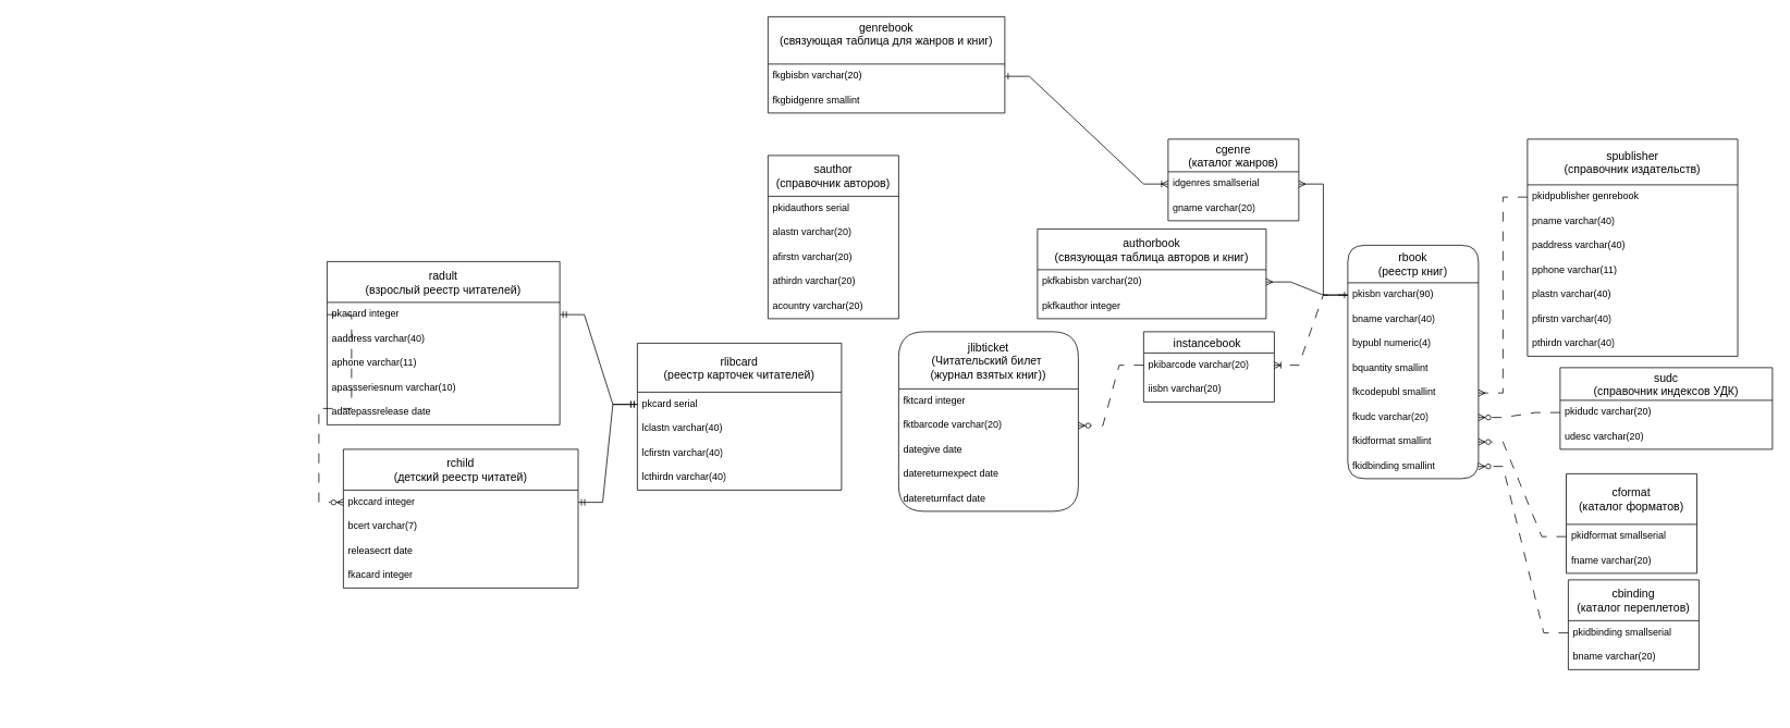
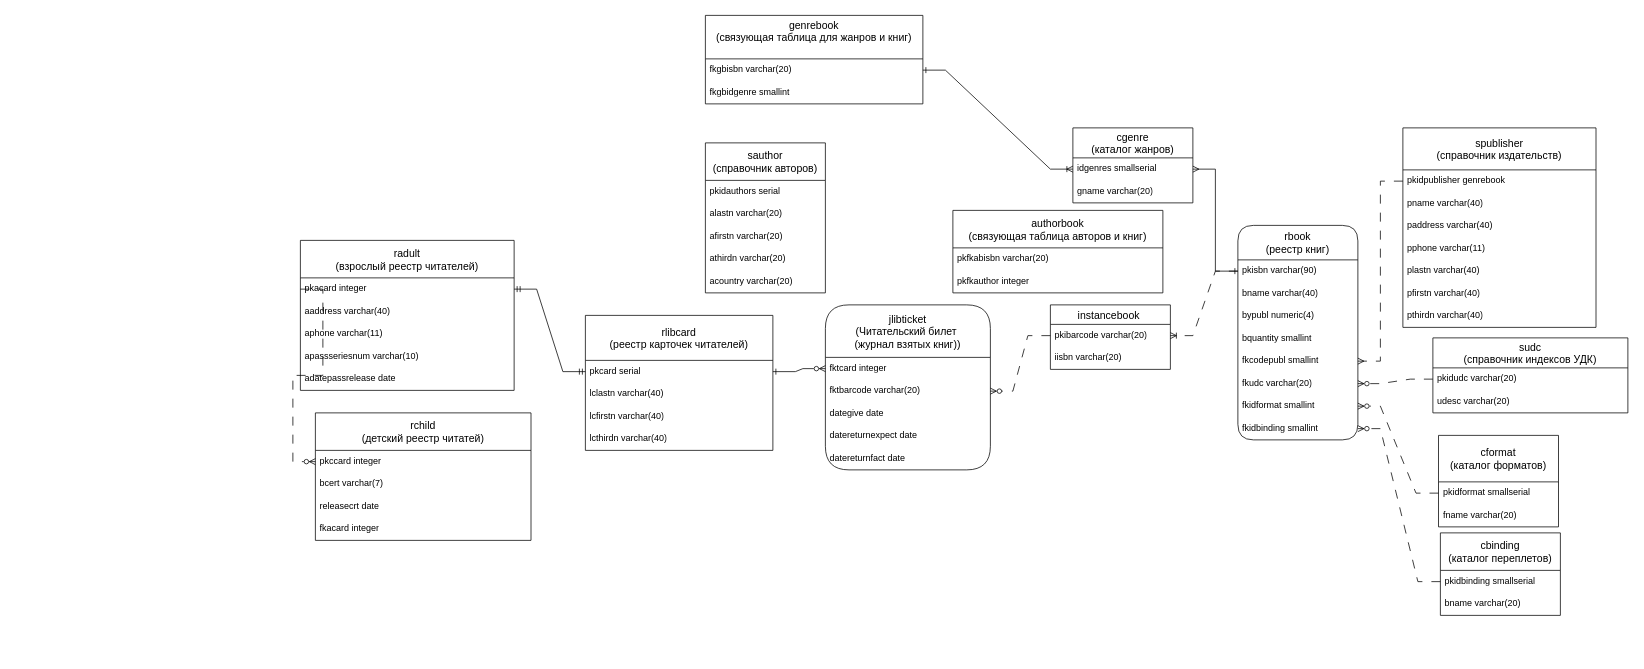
- <mxCell id="76" value="" style="edgeStyle=entityRelationEdgeStyle;fontSize=12;html=1;endArrow=ERmany;rounded=0;exitX=0;exitY=0.5;exitDx=0;exitDy=0;" edge="1" parent="1" source="45" target="54"><mxGeometry width="100" height="100" relative="1" as="geometry"><mxPoint x="1480" y="520" as="sourcePoint" /><mxPoint x="1710" y="410" as="targetPoint" /></mxGeometry></mxCell>
+ <mxCell id="78" value="" style="edgeStyle=entityRelationEdgeStyle;fontSize=12;html=1;endArrow=ERzeroToMany;rounded=0;startArrow=ERone;startFill=0;endFill=0;" edge="1" parent="1" source="3" target="63"><mxGeometry width="100" height="100" relative="1" as="geometry"><mxPoint x="1420" y="680" as="sourcePoint" /><mxPoint x="1520" y="580" as="targetPoint" /><Array as="points"><mxPoint x="1170" y="870" /></Array></mxGeometry></mxCell>
- <mxCell id="74" value="" style="edgeStyle=entityRelationEdgeStyle;fontSize=12;html=1;endArrow=ERmandOne;startArrow=ERmandOne;rounded=0;" edge="1" parent="1" source="3" target="14"><mxGeometry width="100" height="100" relative="1" as="geometry"><mxPoint x="1460" y="1005" as="sourcePoint" /><mxPoint x="1580" y="885" as="targetPoint" /></mxGeometry></mxCell>
